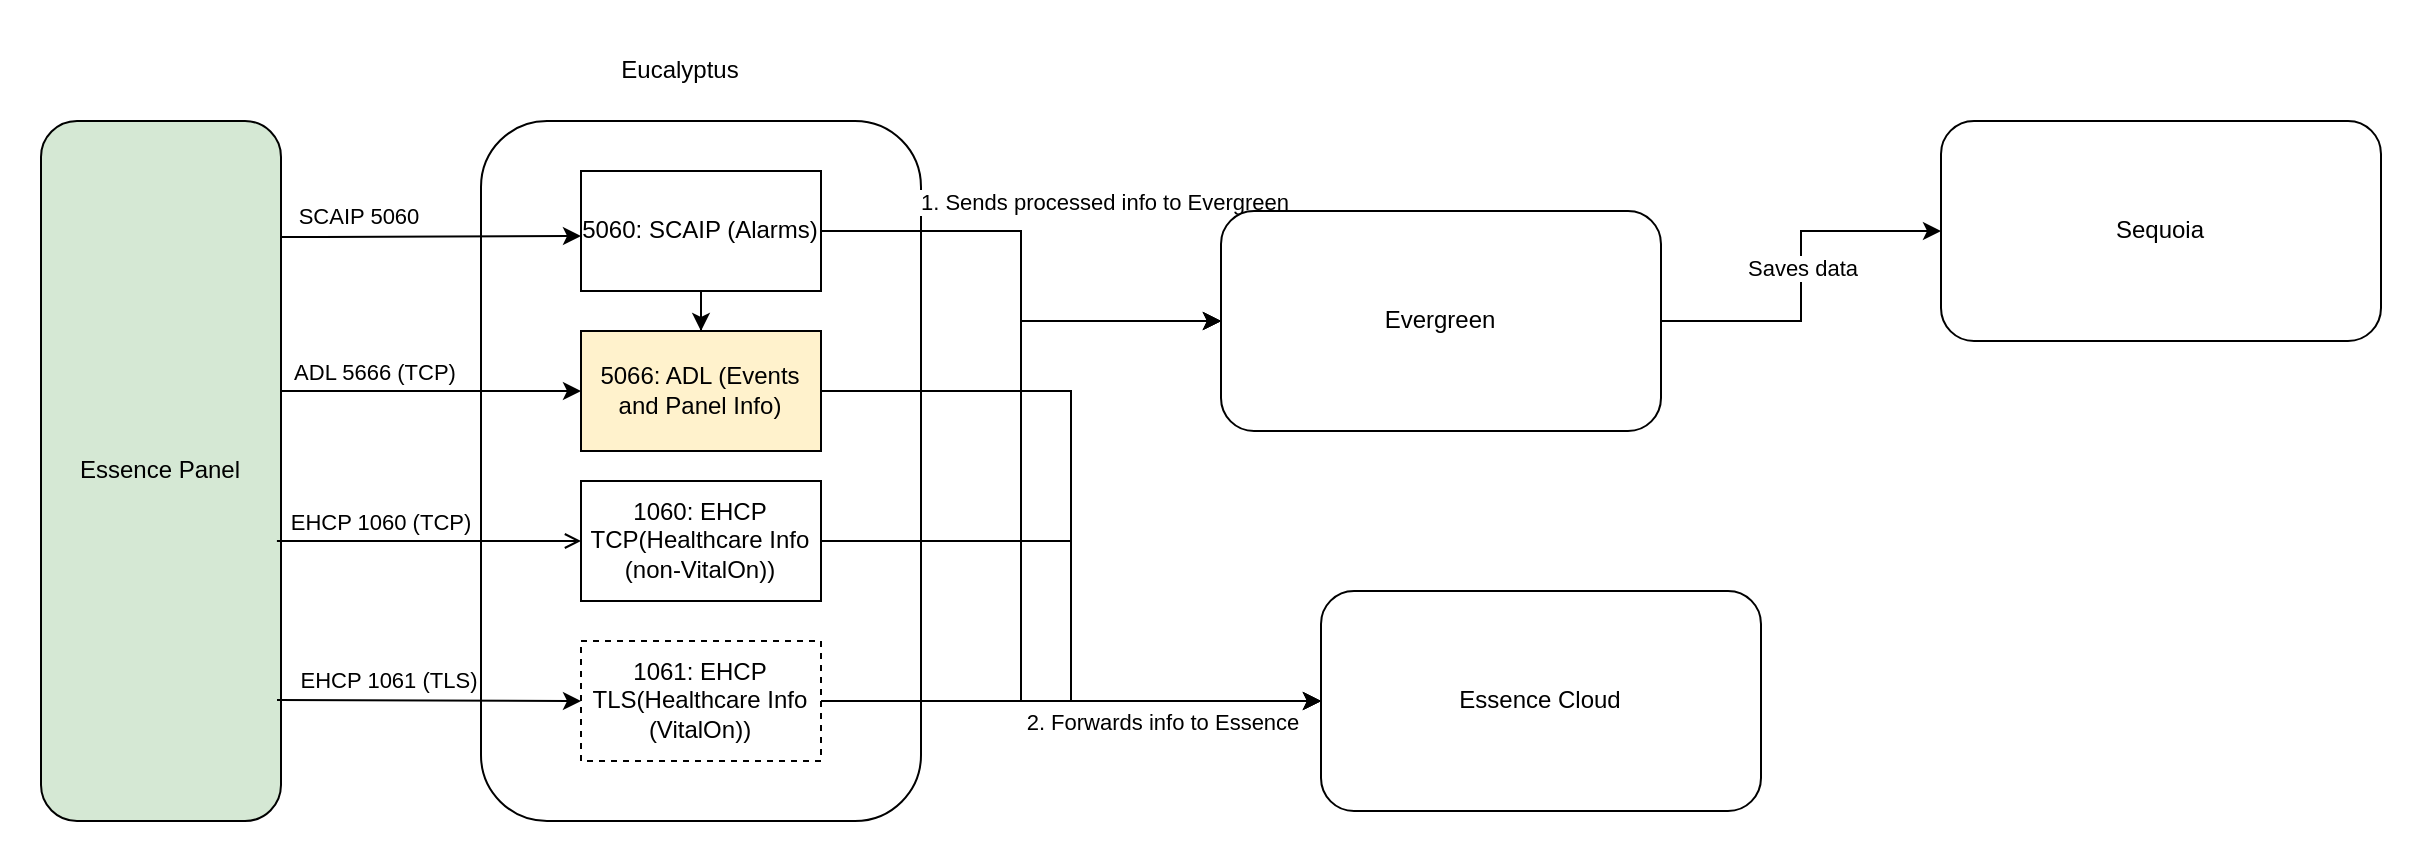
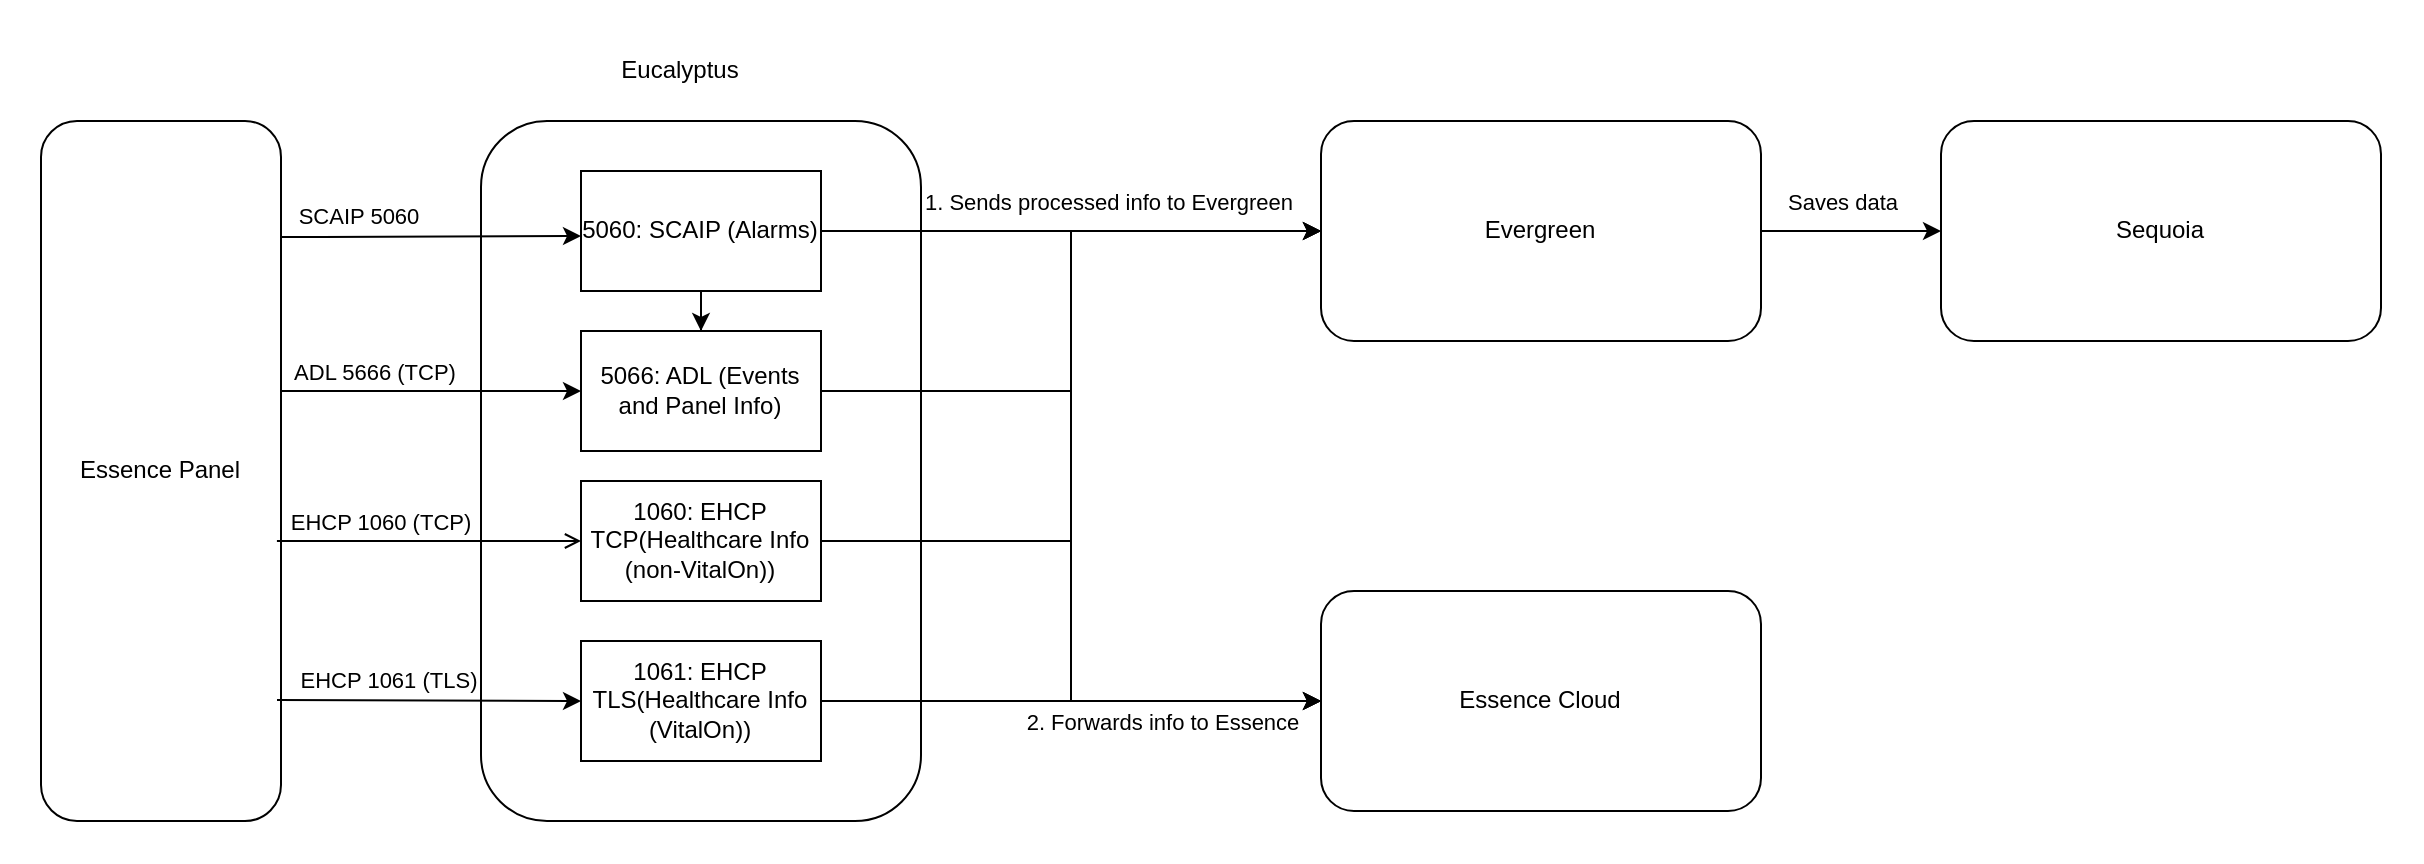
- <mxCell id="28" value="Evergreen" style="rounded=1;whiteSpace=wrap;html=1;" vertex="1" parent="1"><mxGeometry x="610" y="105" width="220" height="110" as="geometry" /></mxCell>
+ <mxCell id="28" value="Evergreen" style="rounded=1;whiteSpace=wrap;html=1;" vertex="1" parent="1"><mxGeometry x="660" y="60" width="220" height="110" as="geometry" /></mxCell>
- <mxCell id="11" value="5066: ADL (Events and Panel Info)" style="rounded=0;whiteSpace=wrap;html=1;fillColor=#fff2cc;" vertex="1" parent="1"><mxGeometry x="290" y="165" width="120" height="60" as="geometry" /></mxCell>
+ <mxCell id="11" value="5066: ADL (Events and Panel Info)" style="rounded=0;whiteSpace=wrap;html=1;" vertex="1" parent="1"><mxGeometry x="290" y="165" width="120" height="60" as="geometry" /></mxCell>
- <mxCell id="2" value="Essence Panel" style="rounded=1;whiteSpace=wrap;html=1;fillColor=#d5e8d4;" vertex="1" parent="1"><mxGeometry x="20" y="60" width="120" height="350" as="geometry" /></mxCell>
+ <mxCell id="2" value="Essence Panel" style="rounded=1;whiteSpace=wrap;html=1;" vertex="1" parent="1"><mxGeometry x="20" y="60" width="120" height="350" as="geometry" /></mxCell>
- <mxCell id="17" value="1061: EHCP TLS(Healthcare Info (VitalOn))" style="rounded=0;whiteSpace=wrap;html=1;dashed=1;" vertex="1" parent="1"><mxGeometry x="290" y="320" width="120" height="60" as="geometry" /></mxCell>
+ <mxCell id="17" value="1061: EHCP TLS(Healthcare Info (VitalOn))" style="rounded=0;whiteSpace=wrap;html=1;" vertex="1" parent="1"><mxGeometry x="290" y="320" width="120" height="60" as="geometry" /></mxCell>
